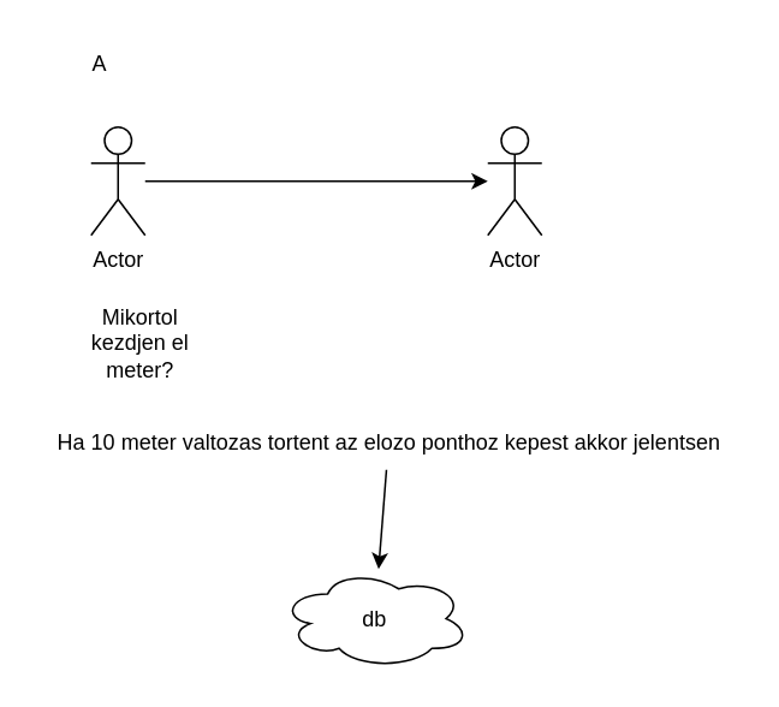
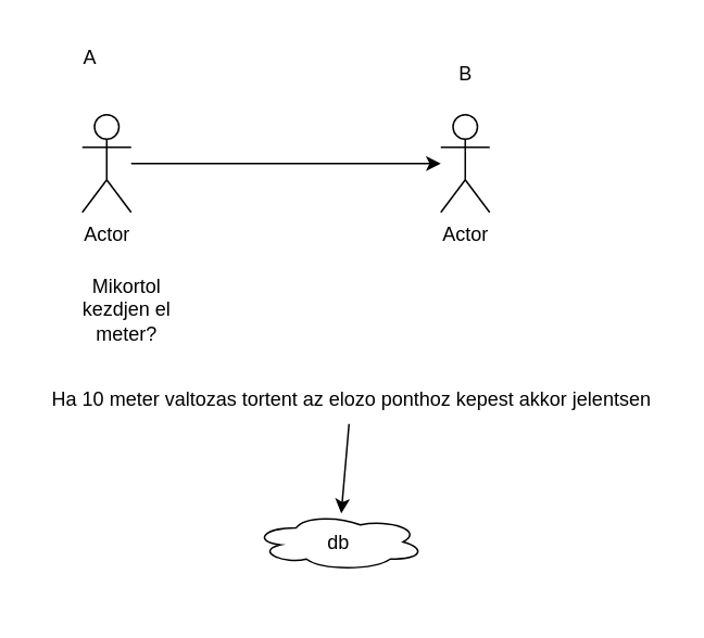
+ <mxCell id="6" value="B" style="text;html=1;align=center;verticalAlign=middle;resizable=0;points=[];autosize=1;strokeColor=none;fillColor=none;" parent="1" vertex="1"><mxGeometry x="270" y="30" width="30" height="30" as="geometry" /></mxCell>
- <mxCell id="10" value="db" style="ellipse;shape=cloud;whiteSpace=wrap;html=1;" vertex="1" parent="1"><mxGeometry x="155" y="315" width="105" height="55" as="geometry" /></mxCell>
+ <mxCell id="10" value="db" style="ellipse;shape=cloud;whiteSpace=wrap;html=1;" vertex="1" parent="1"><mxGeometry x="155" y="315" width="105" height="35" as="geometry" /></mxCell>
